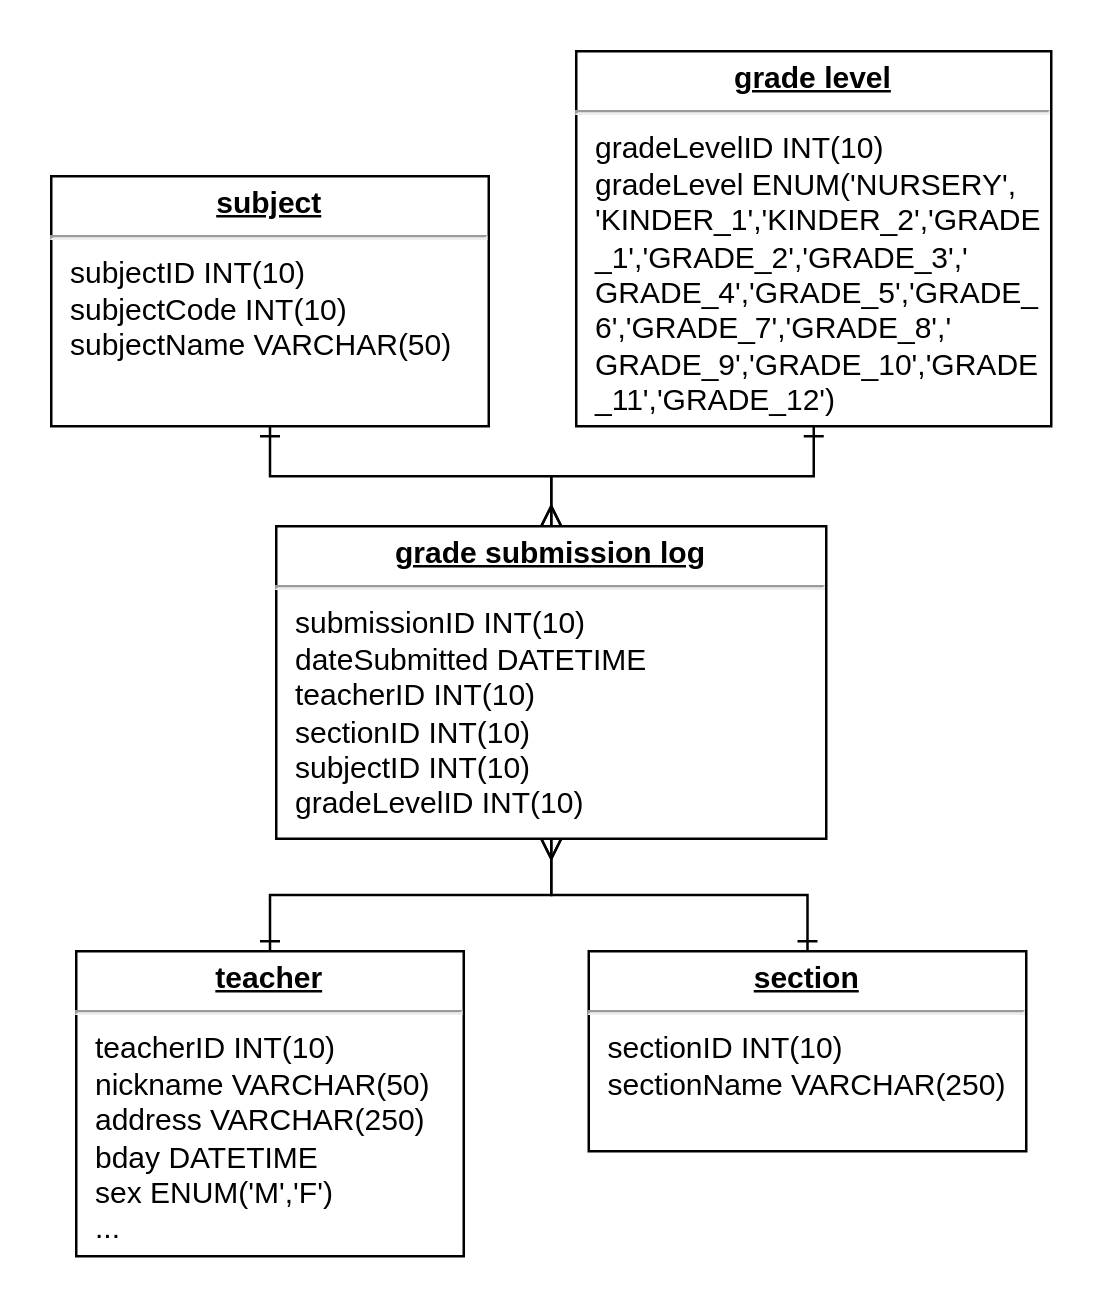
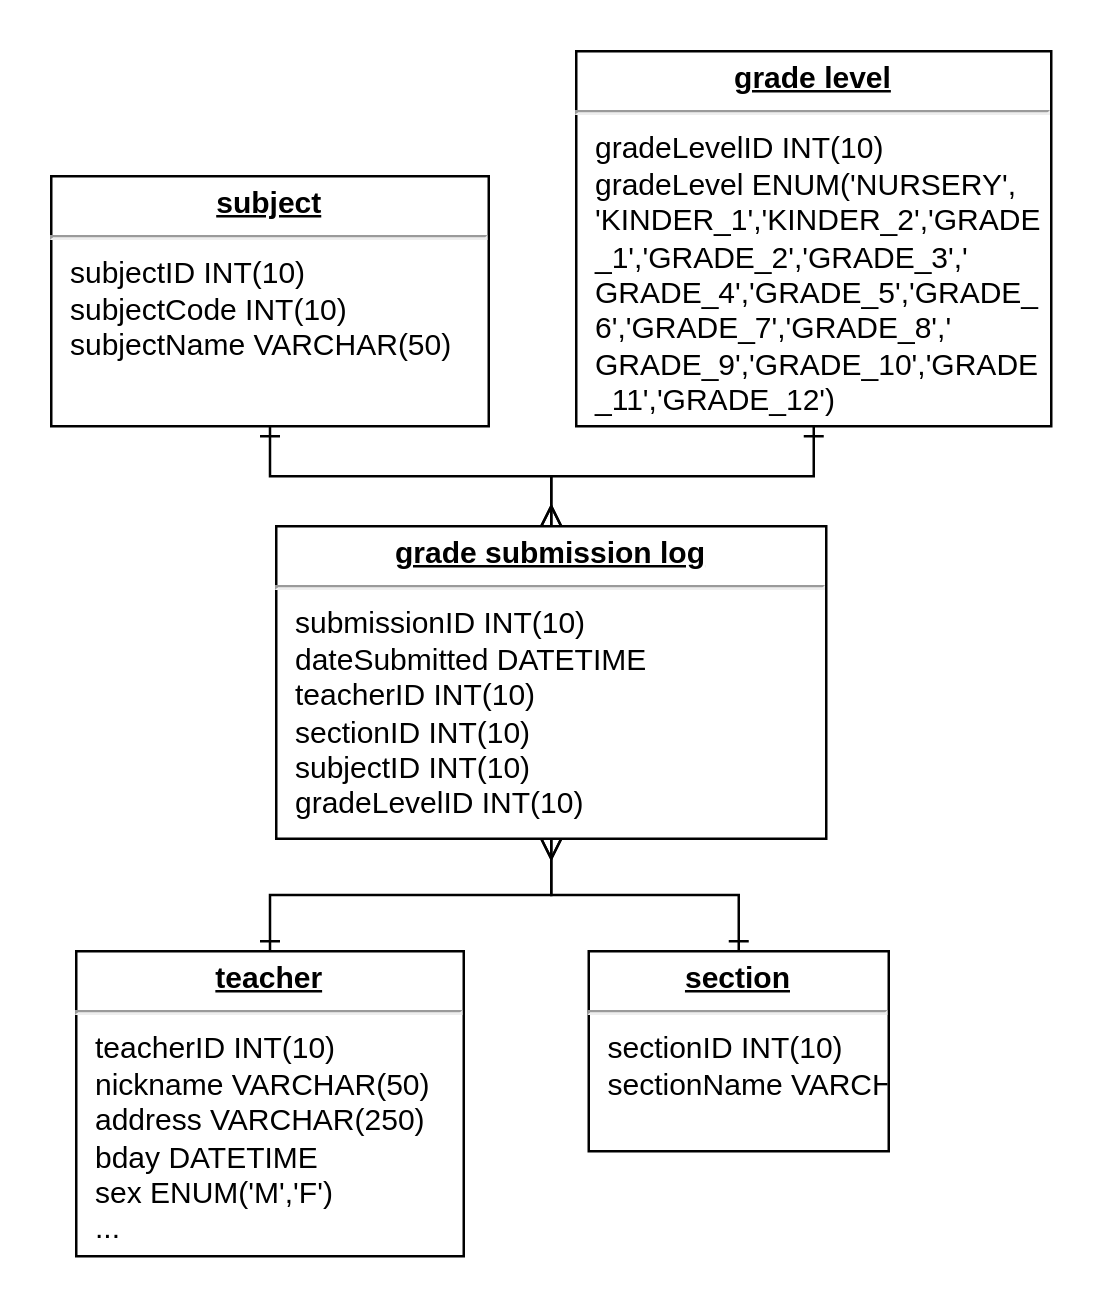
- <mxCell id="4" value="&lt;p style=&quot;margin: 0px ; margin-top: 4px ; text-align: center ; text-decoration: underline&quot;&gt;&lt;b&gt;section&lt;/b&gt;&lt;/p&gt;&lt;hr&gt;&lt;p style=&quot;margin: 0px ; margin-left: 8px&quot;&gt;sectionID INT(10)&lt;/p&gt;&lt;p style=&quot;margin: 0px ; margin-left: 8px&quot;&gt;sectionName VARCHAR(250)&lt;/p&gt;" style="verticalAlign=top;align=left;overflow=fill;fontSize=12;fontFamily=Helvetica;html=1;rounded=0;shadow=0;comic=0;labelBackgroundColor=none;strokeColor=#000000;strokeWidth=1;fillColor=#ffffff;" parent="1" vertex="1"><mxGeometry x="235" y="380" width="175" height="80" as="geometry" /></mxCell>
+ <mxCell id="4" value="&lt;p style=&quot;margin: 0px ; margin-top: 4px ; text-align: center ; text-decoration: underline&quot;&gt;&lt;b&gt;section&lt;/b&gt;&lt;/p&gt;&lt;hr&gt;&lt;p style=&quot;margin: 0px ; margin-left: 8px&quot;&gt;sectionID INT(10)&lt;/p&gt;&lt;p style=&quot;margin: 0px ; margin-left: 8px&quot;&gt;sectionName VARCHAR(250)&lt;/p&gt;" style="verticalAlign=top;align=left;overflow=fill;fontSize=12;fontFamily=Helvetica;html=1;rounded=0;shadow=0;comic=0;labelBackgroundColor=none;strokeColor=#000000;strokeWidth=1;fillColor=#ffffff;" parent="1" vertex="1"><mxGeometry x="235" y="380" width="120" height="80" as="geometry" /></mxCell>
